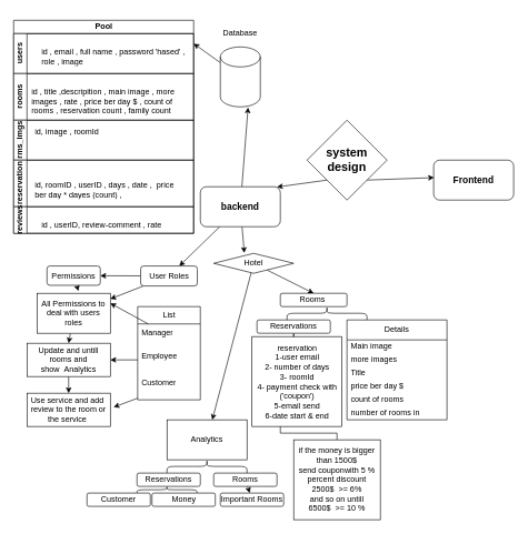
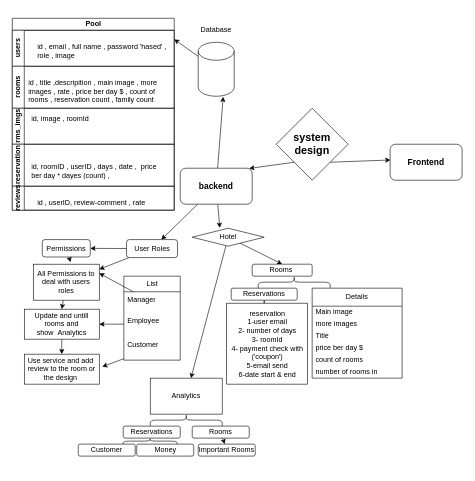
- <mxCell id="28" value="Use service and add&amp;nbsp;&lt;div&gt;review to the room or the service&amp;nbsp;&lt;/div&gt;" style="rounded=0;whiteSpace=wrap;html=1;" parent="1" vertex="1"><mxGeometry x="40" y="590" width="125" height="50" as="geometry" /></mxCell>
+ <mxCell id="28" value="Use service and add&amp;nbsp;&lt;div&gt;review to the room or the design&amp;nbsp;&lt;/div&gt;" style="rounded=0;whiteSpace=wrap;html=1;" parent="1" vertex="1"><mxGeometry x="40" y="590" width="125" height="50" as="geometry" /></mxCell>
- <mxCell id="56" value="" style="edgeStyle=elbowEdgeStyle;elbow=vertical;sourcePerimeterSpacing=0;targetPerimeterSpacing=0;startArrow=none;endArrow=none;rounded=0;curved=0;exitX=0.315;exitY=1;exitDx=0;exitDy=0;exitPerimeter=0;" parent="1" source="51" target="55" edge="1"><mxGeometry relative="1" as="geometry"><mxPoint x="420" y="645" as="sourcePoint" /></mxGeometry></mxCell>
- <mxCell id="55" value="if the money is bigger than 1500$&lt;div&gt;send couponwith 5 % percent discount&lt;/div&gt;&lt;div&gt;2500$&amp;nbsp; &amp;gt;= 6%&lt;/div&gt;&lt;div&gt;and so on untill&lt;/div&gt;&lt;div&gt;6500$&amp;nbsp; &amp;gt;= 10 %&lt;/div&gt;" style="whiteSpace=wrap;html=1;align=center;verticalAlign=middle;treeFolding=1;treeMoving=1;newEdgeStyle={&quot;edgeStyle&quot;:&quot;elbowEdgeStyle&quot;,&quot;startArrow&quot;:&quot;none&quot;,&quot;endArrow&quot;:&quot;none&quot;};" parent="1" vertex="1"><mxGeometry x="440" y="660" width="130" height="120" as="geometry" /></mxCell>
